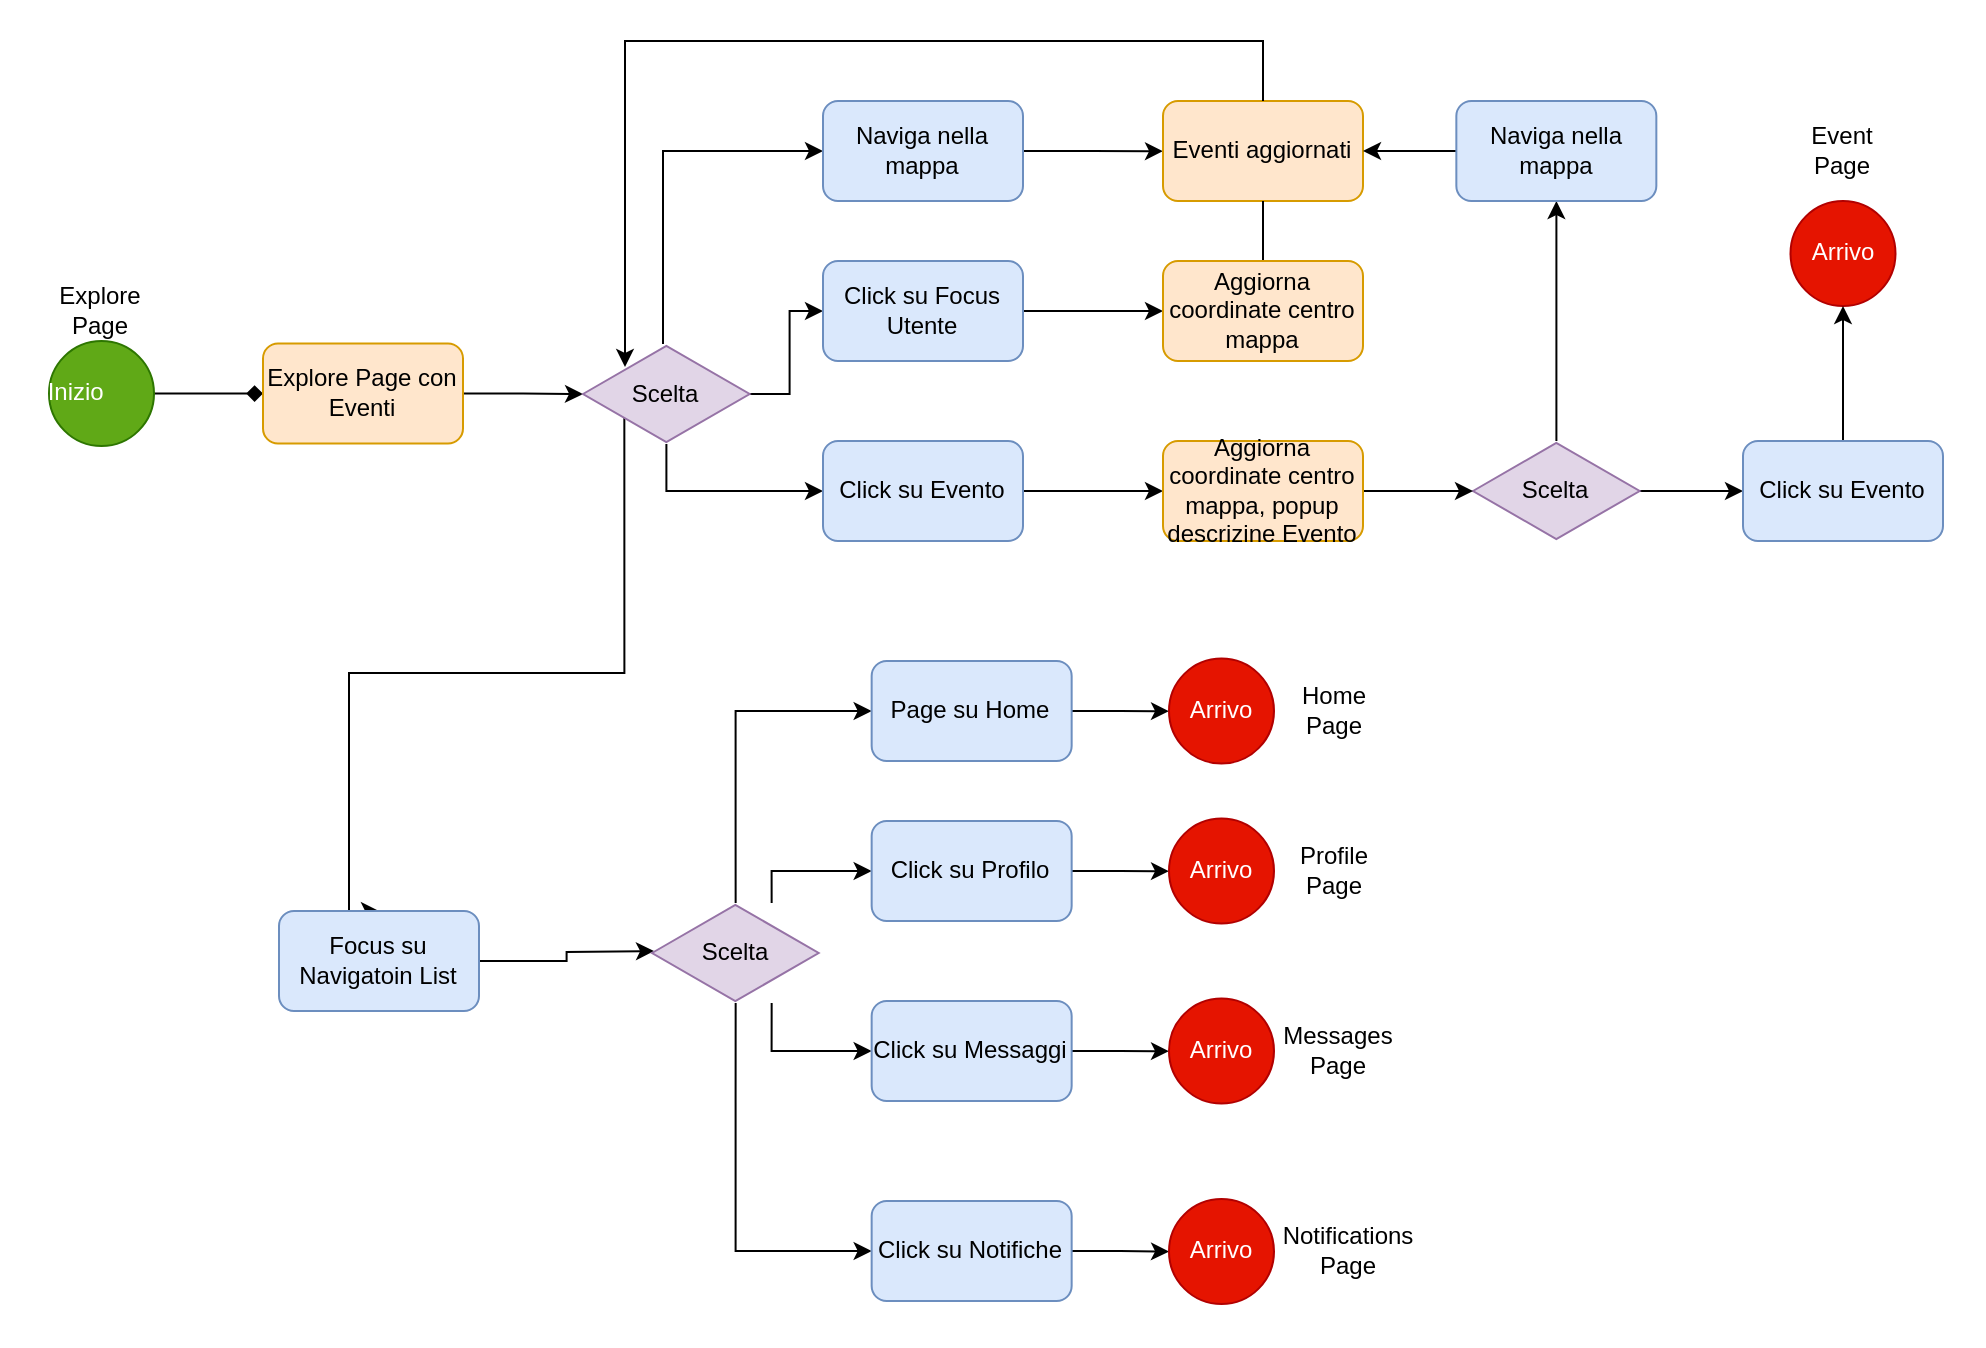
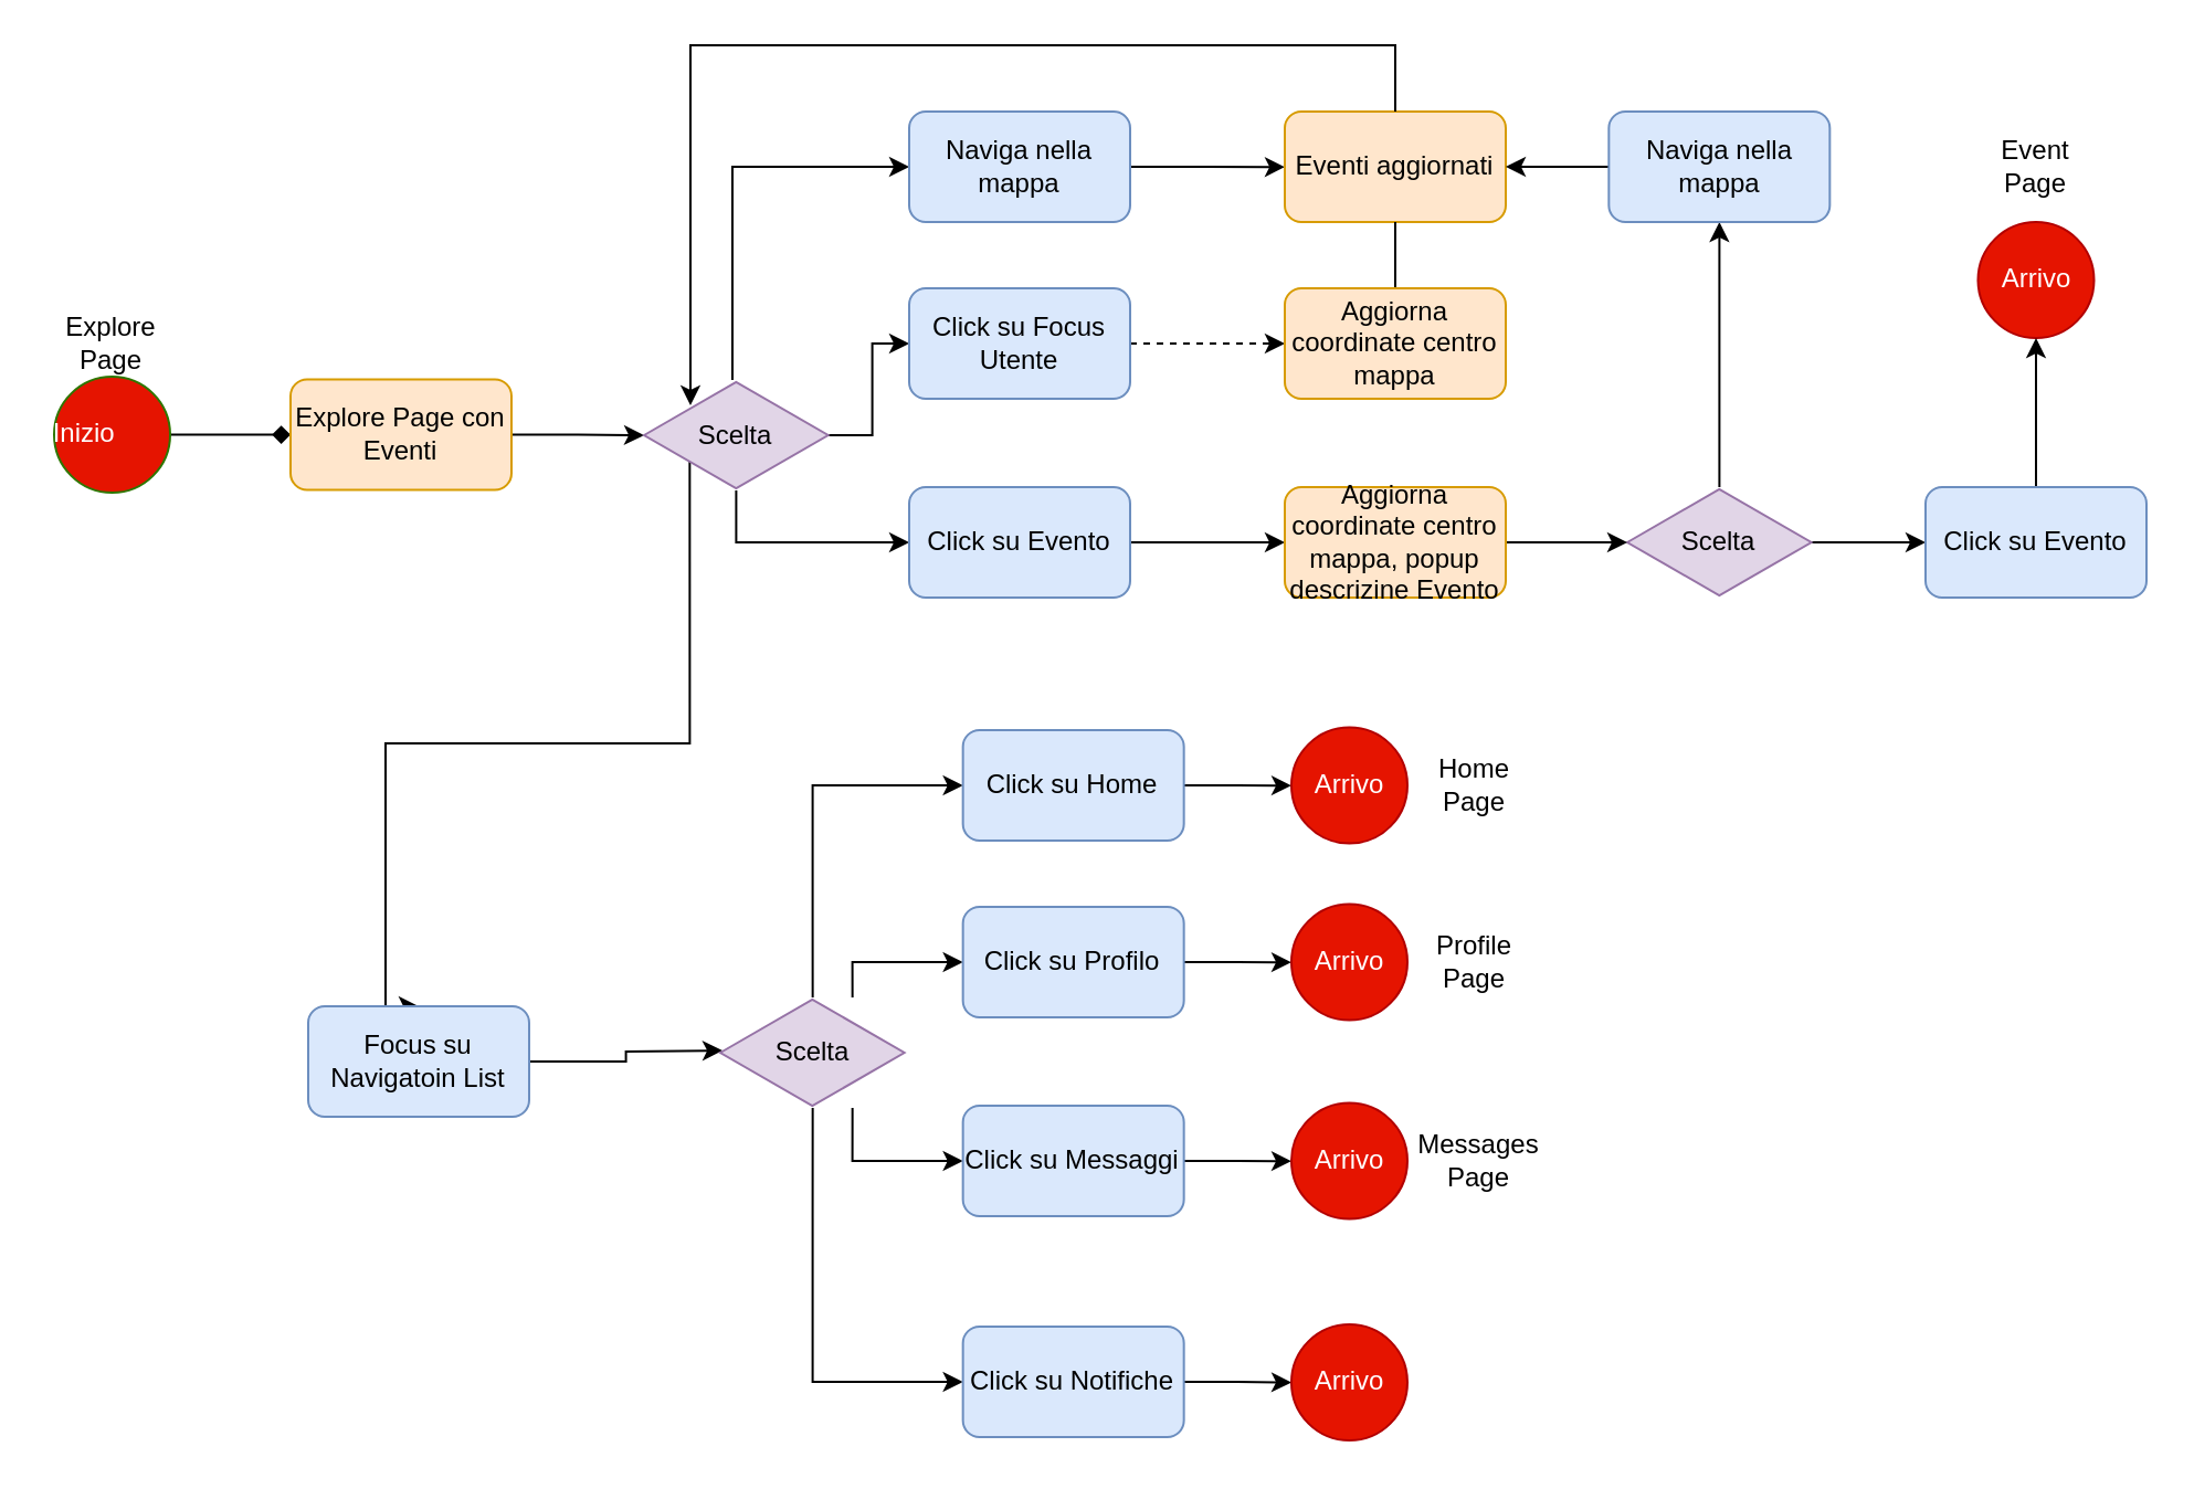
- <mxCell id="43" value="" style="edgeStyle=orthogonalEdgeStyle;rounded=0;orthogonalLoop=1;jettySize=auto;html=1;" edge="1" parent="1" source="44" target="46"><mxGeometry relative="1" as="geometry" /></mxCell>
+ <mxCell id="43" value="" style="edgeStyle=orthogonalEdgeStyle;rounded=0;orthogonalLoop=1;jettySize=auto;html=1;dashed=1;" edge="1" parent="1" source="44" target="46"><mxGeometry relative="1" as="geometry" /></mxCell>
- <mxCell id="3" value="Inizio&lt;span style=&quot;white-space: pre;&quot;&gt;&#09;&lt;/span&gt;" style="ellipse;whiteSpace=wrap;html=1;aspect=fixed;fillColor=#60a917;strokeColor=#2D7600;fontColor=#ffffff;" parent="1" vertex="1"><mxGeometry x="24" y="170" width="52.5" height="52.5" as="geometry" /></mxCell>
+ <mxCell id="3" value="Inizio&lt;span style=&quot;white-space: pre;&quot;&gt;&#09;&lt;/span&gt;" style="ellipse;whiteSpace=wrap;html=1;aspect=fixed;fillColor=#e51400;strokeColor=#2D7600;fontColor=#ffffff;" parent="1" vertex="1"><mxGeometry x="24" y="170" width="52.5" height="52.5" as="geometry" /></mxCell>
- <mxCell id="25" value="Page su Home" style="rounded=1;whiteSpace=wrap;html=1;fillColor=#dae8fc;strokeColor=#6c8ebf;" parent="1" vertex="1"><mxGeometry x="435.33" y="330" width="100" height="50" as="geometry" /></mxCell>
+ <mxCell id="25" value="Click su Home" style="rounded=1;whiteSpace=wrap;html=1;fillColor=#dae8fc;strokeColor=#6c8ebf;" parent="1" vertex="1"><mxGeometry x="435.33" y="330" width="100" height="50" as="geometry" /></mxCell>
- <mxCell id="39" value="Notifications&lt;br&gt;Page" style="text;html=1;strokeColor=none;fillColor=none;align=center;verticalAlign=middle;whiteSpace=wrap;rounded=0;" parent="1" vertex="1"><mxGeometry x="644" y="610" width="60" height="30" as="geometry" /></mxCell>
